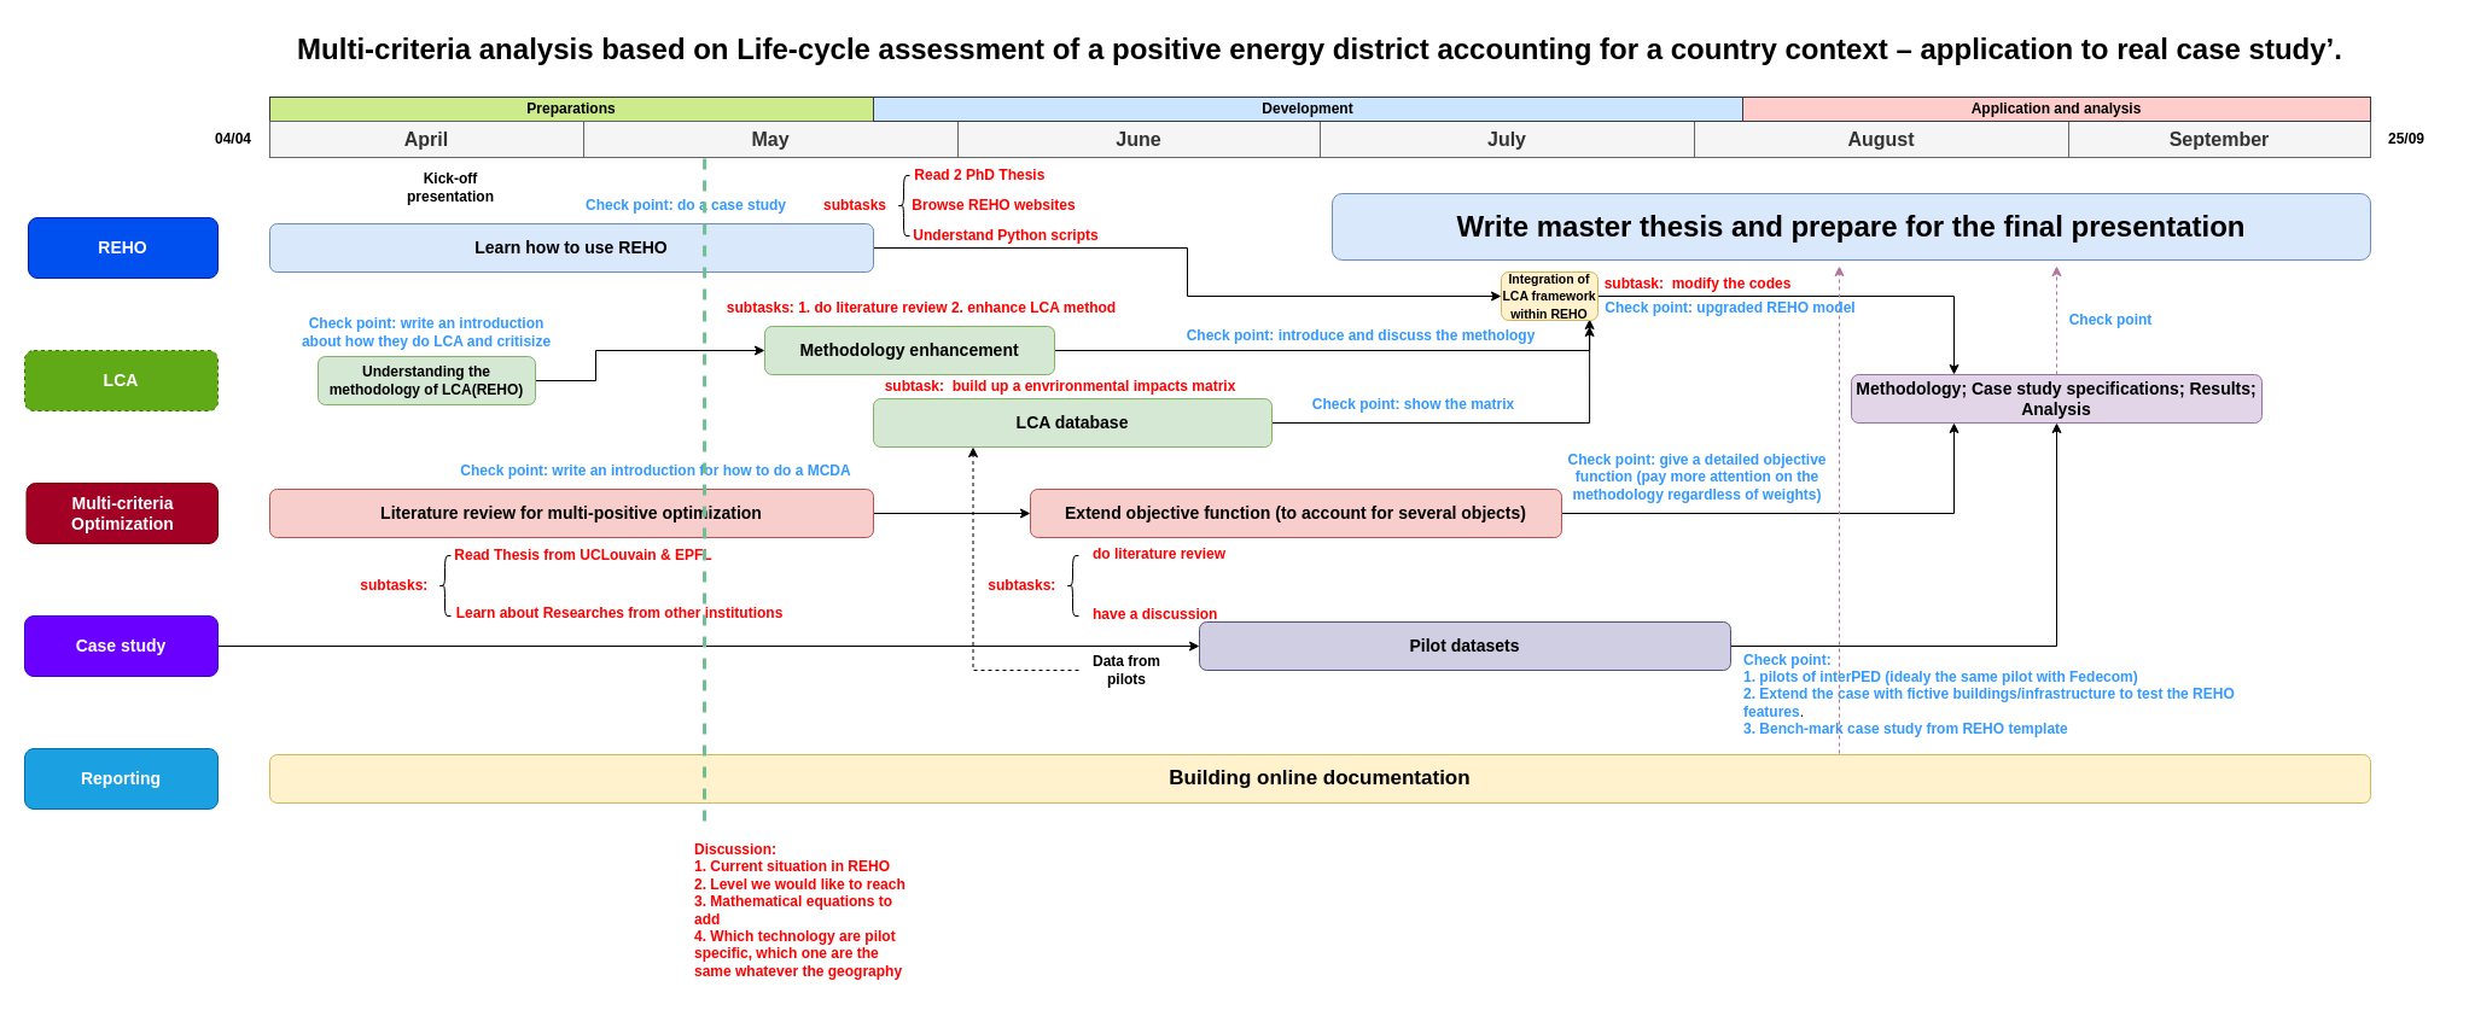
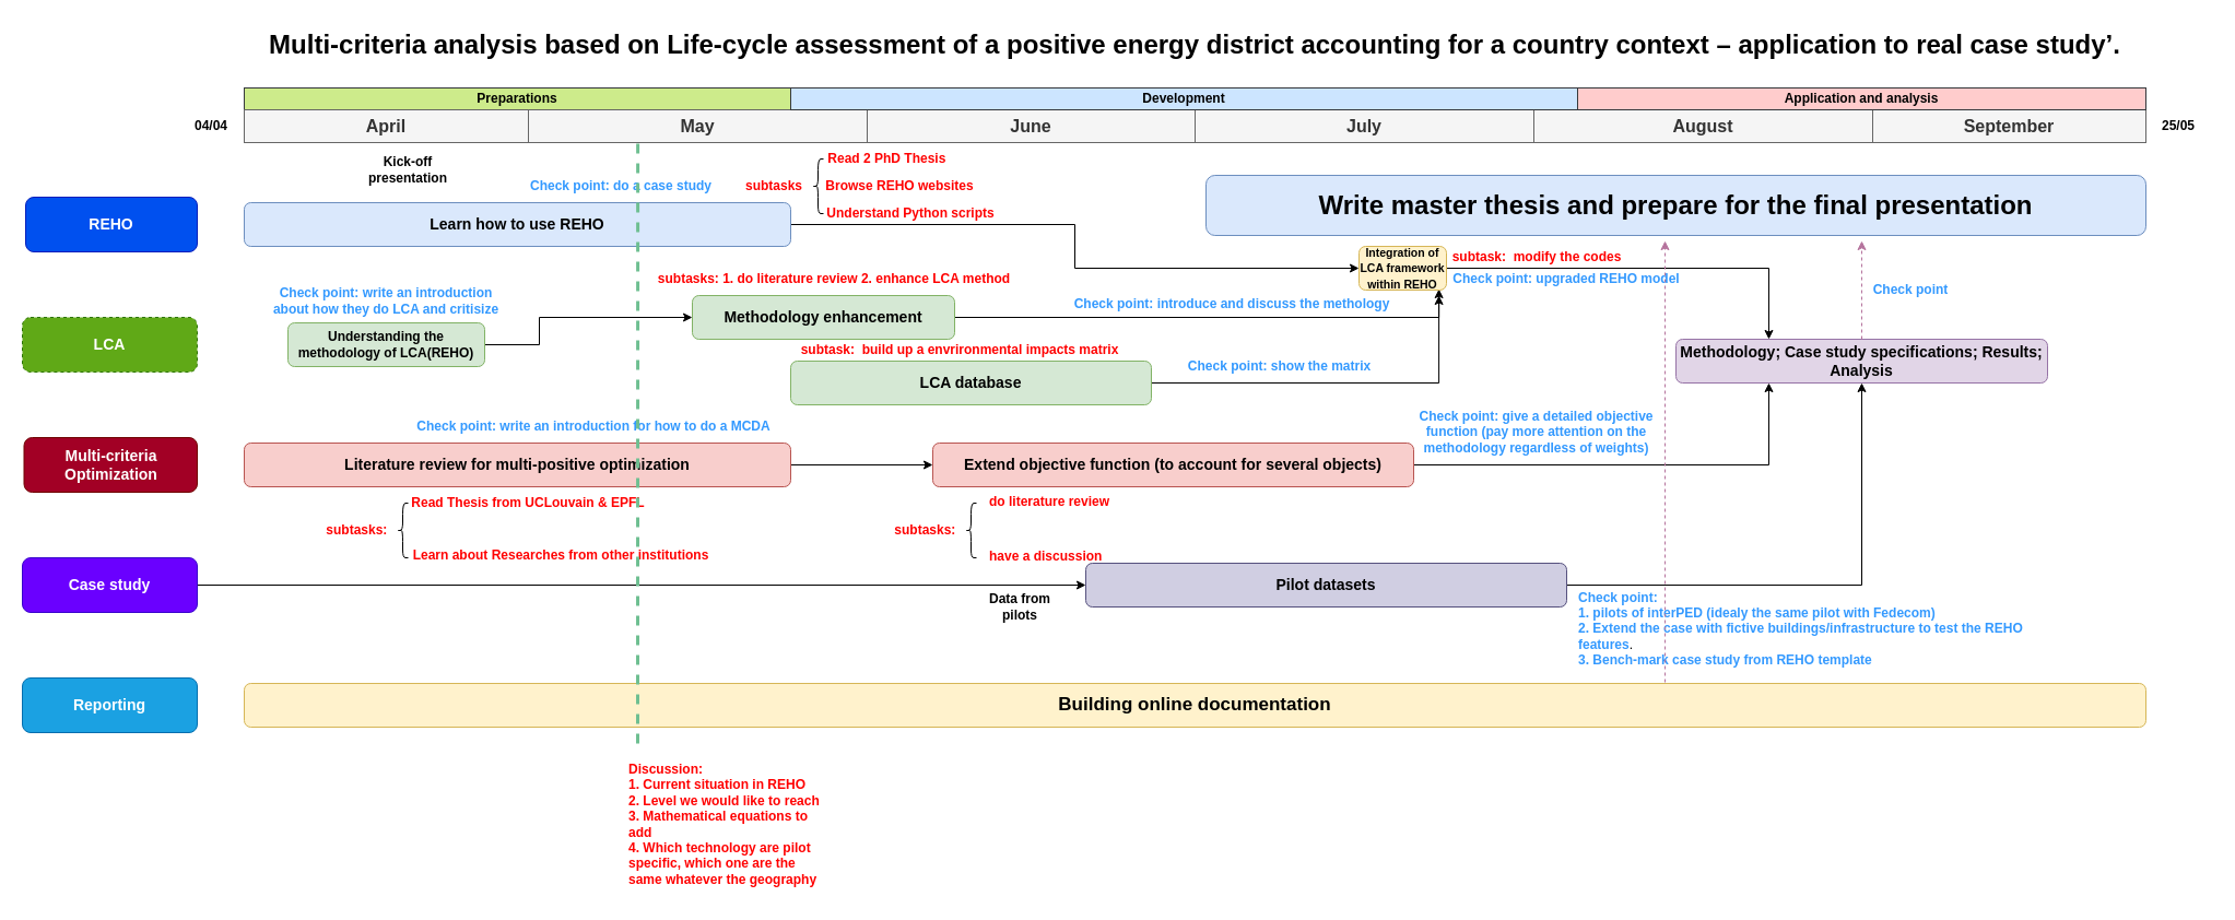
- <mxCell id="26" value="&lt;b&gt;25/09&lt;/b&gt;" style="text;html=1;strokeColor=none;fillColor=none;align=center;verticalAlign=middle;whiteSpace=wrap;rounded=0;" parent="1" vertex="1"><mxGeometry x="1963" y="100" width="60" height="30" as="geometry" /></mxCell>
+ <mxCell id="26" value="&lt;b&gt;25/05&lt;/b&gt;" style="text;html=1;strokeColor=none;fillColor=none;align=center;verticalAlign=middle;whiteSpace=wrap;rounded=0;" parent="1" vertex="1"><mxGeometry x="1963" y="100" width="60" height="30" as="geometry" /></mxCell>
- <mxCell id="33" style="edgeStyle=orthogonalEdgeStyle;rounded=0;orthogonalLoop=1;jettySize=auto;html=1;exitX=0;exitY=0.5;exitDx=0;exitDy=0;entryX=0.25;entryY=1;entryDx=0;entryDy=0;dashed=1;" parent="1" source="34" target="18" edge="1"><mxGeometry relative="1" as="geometry" /></mxCell>
